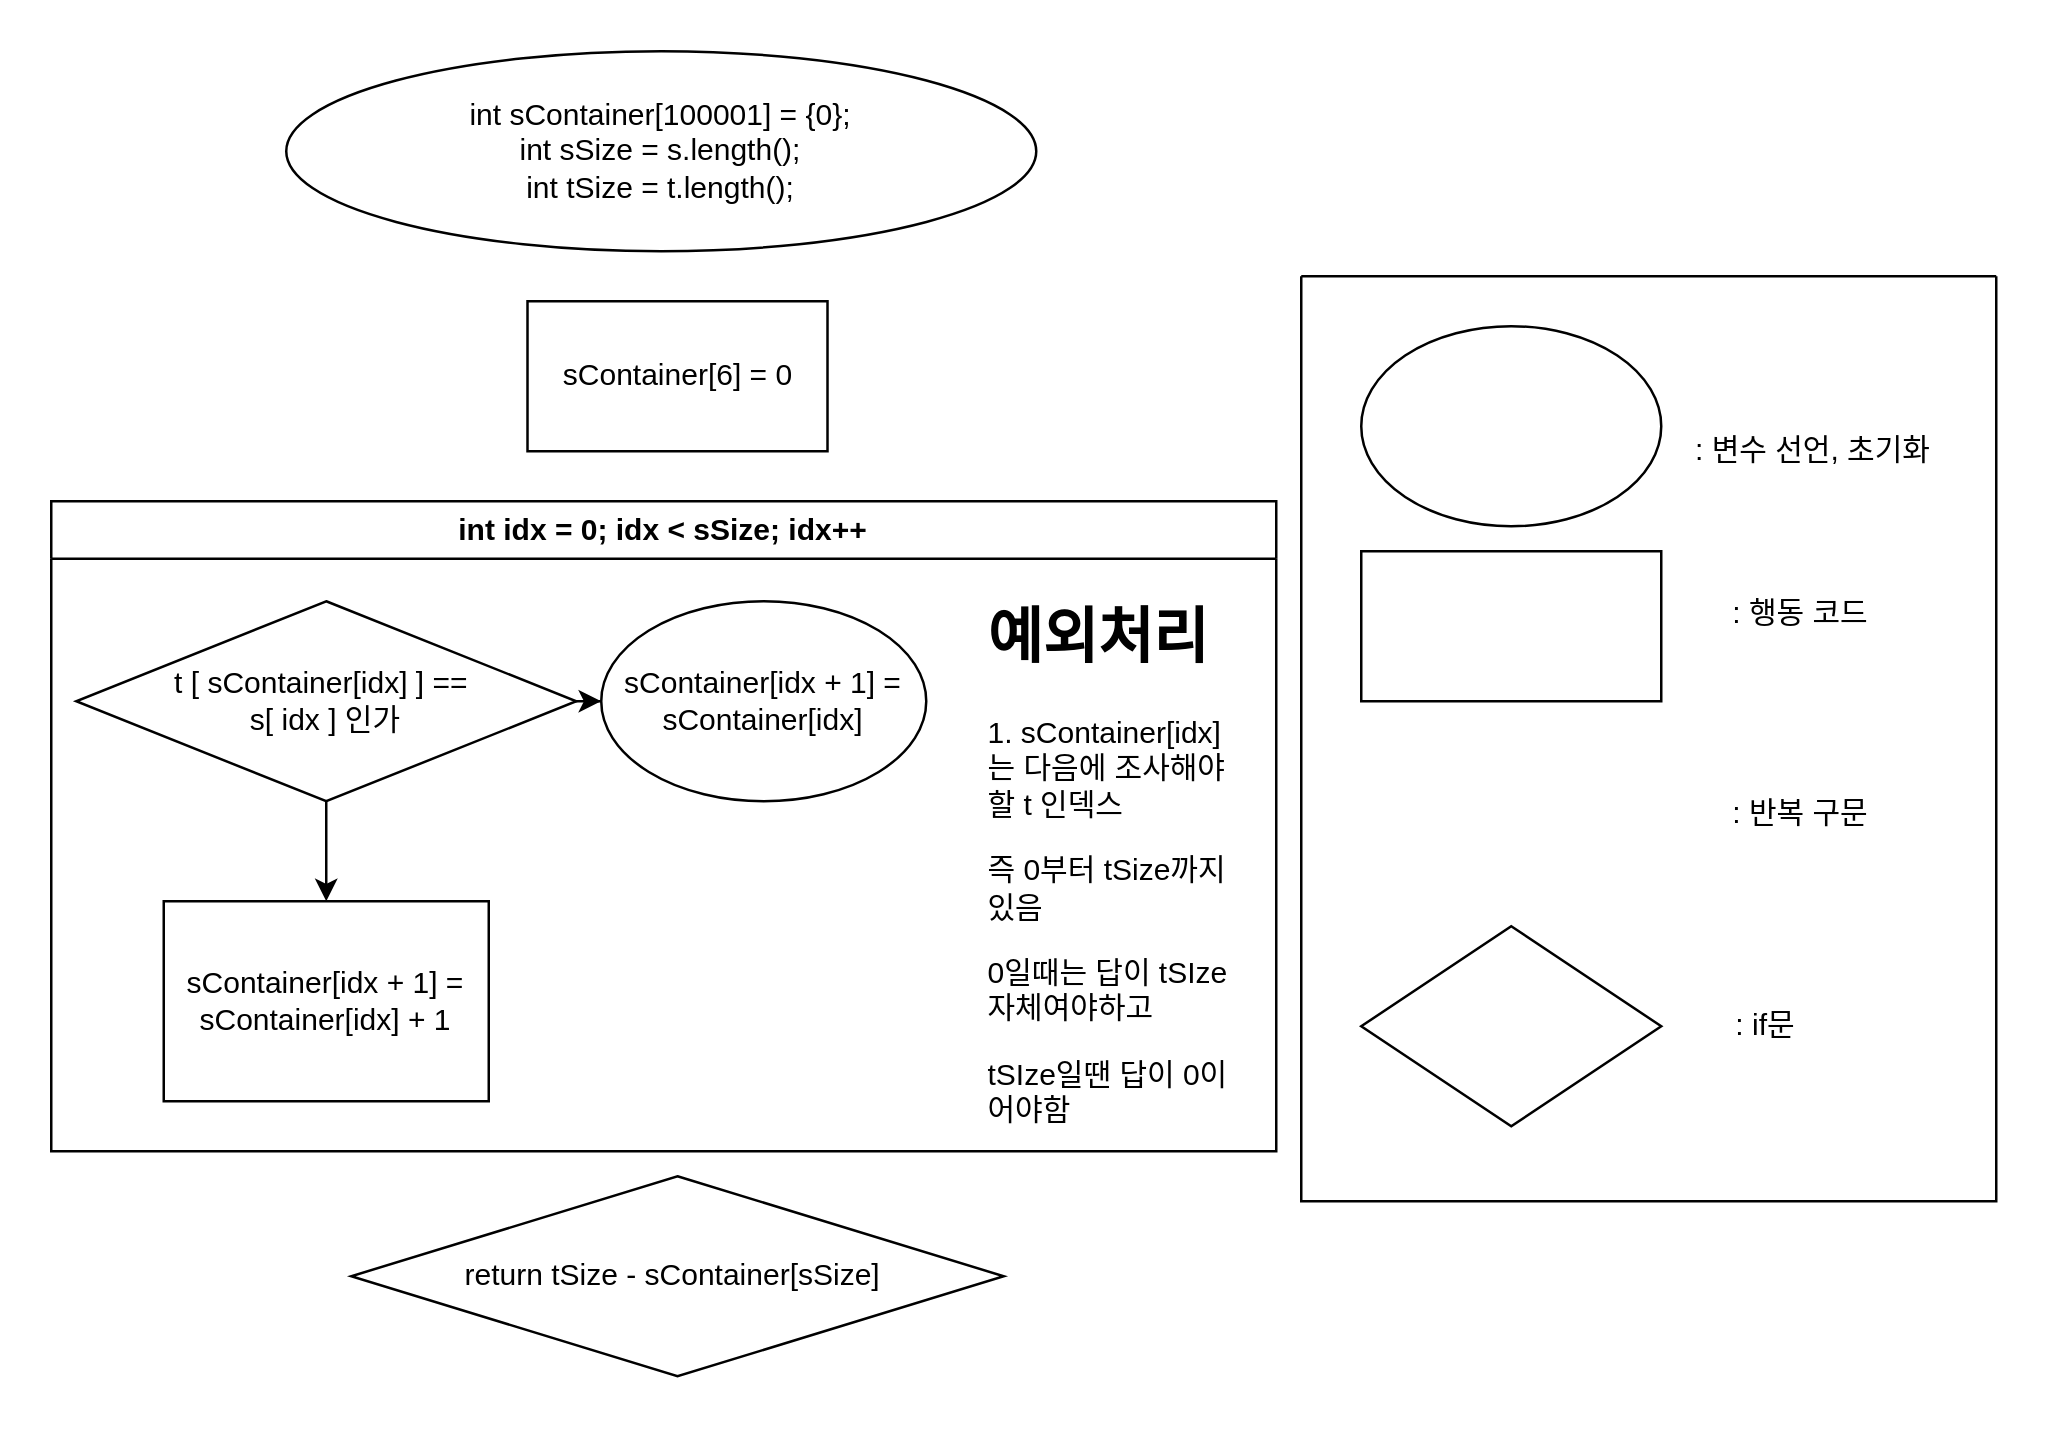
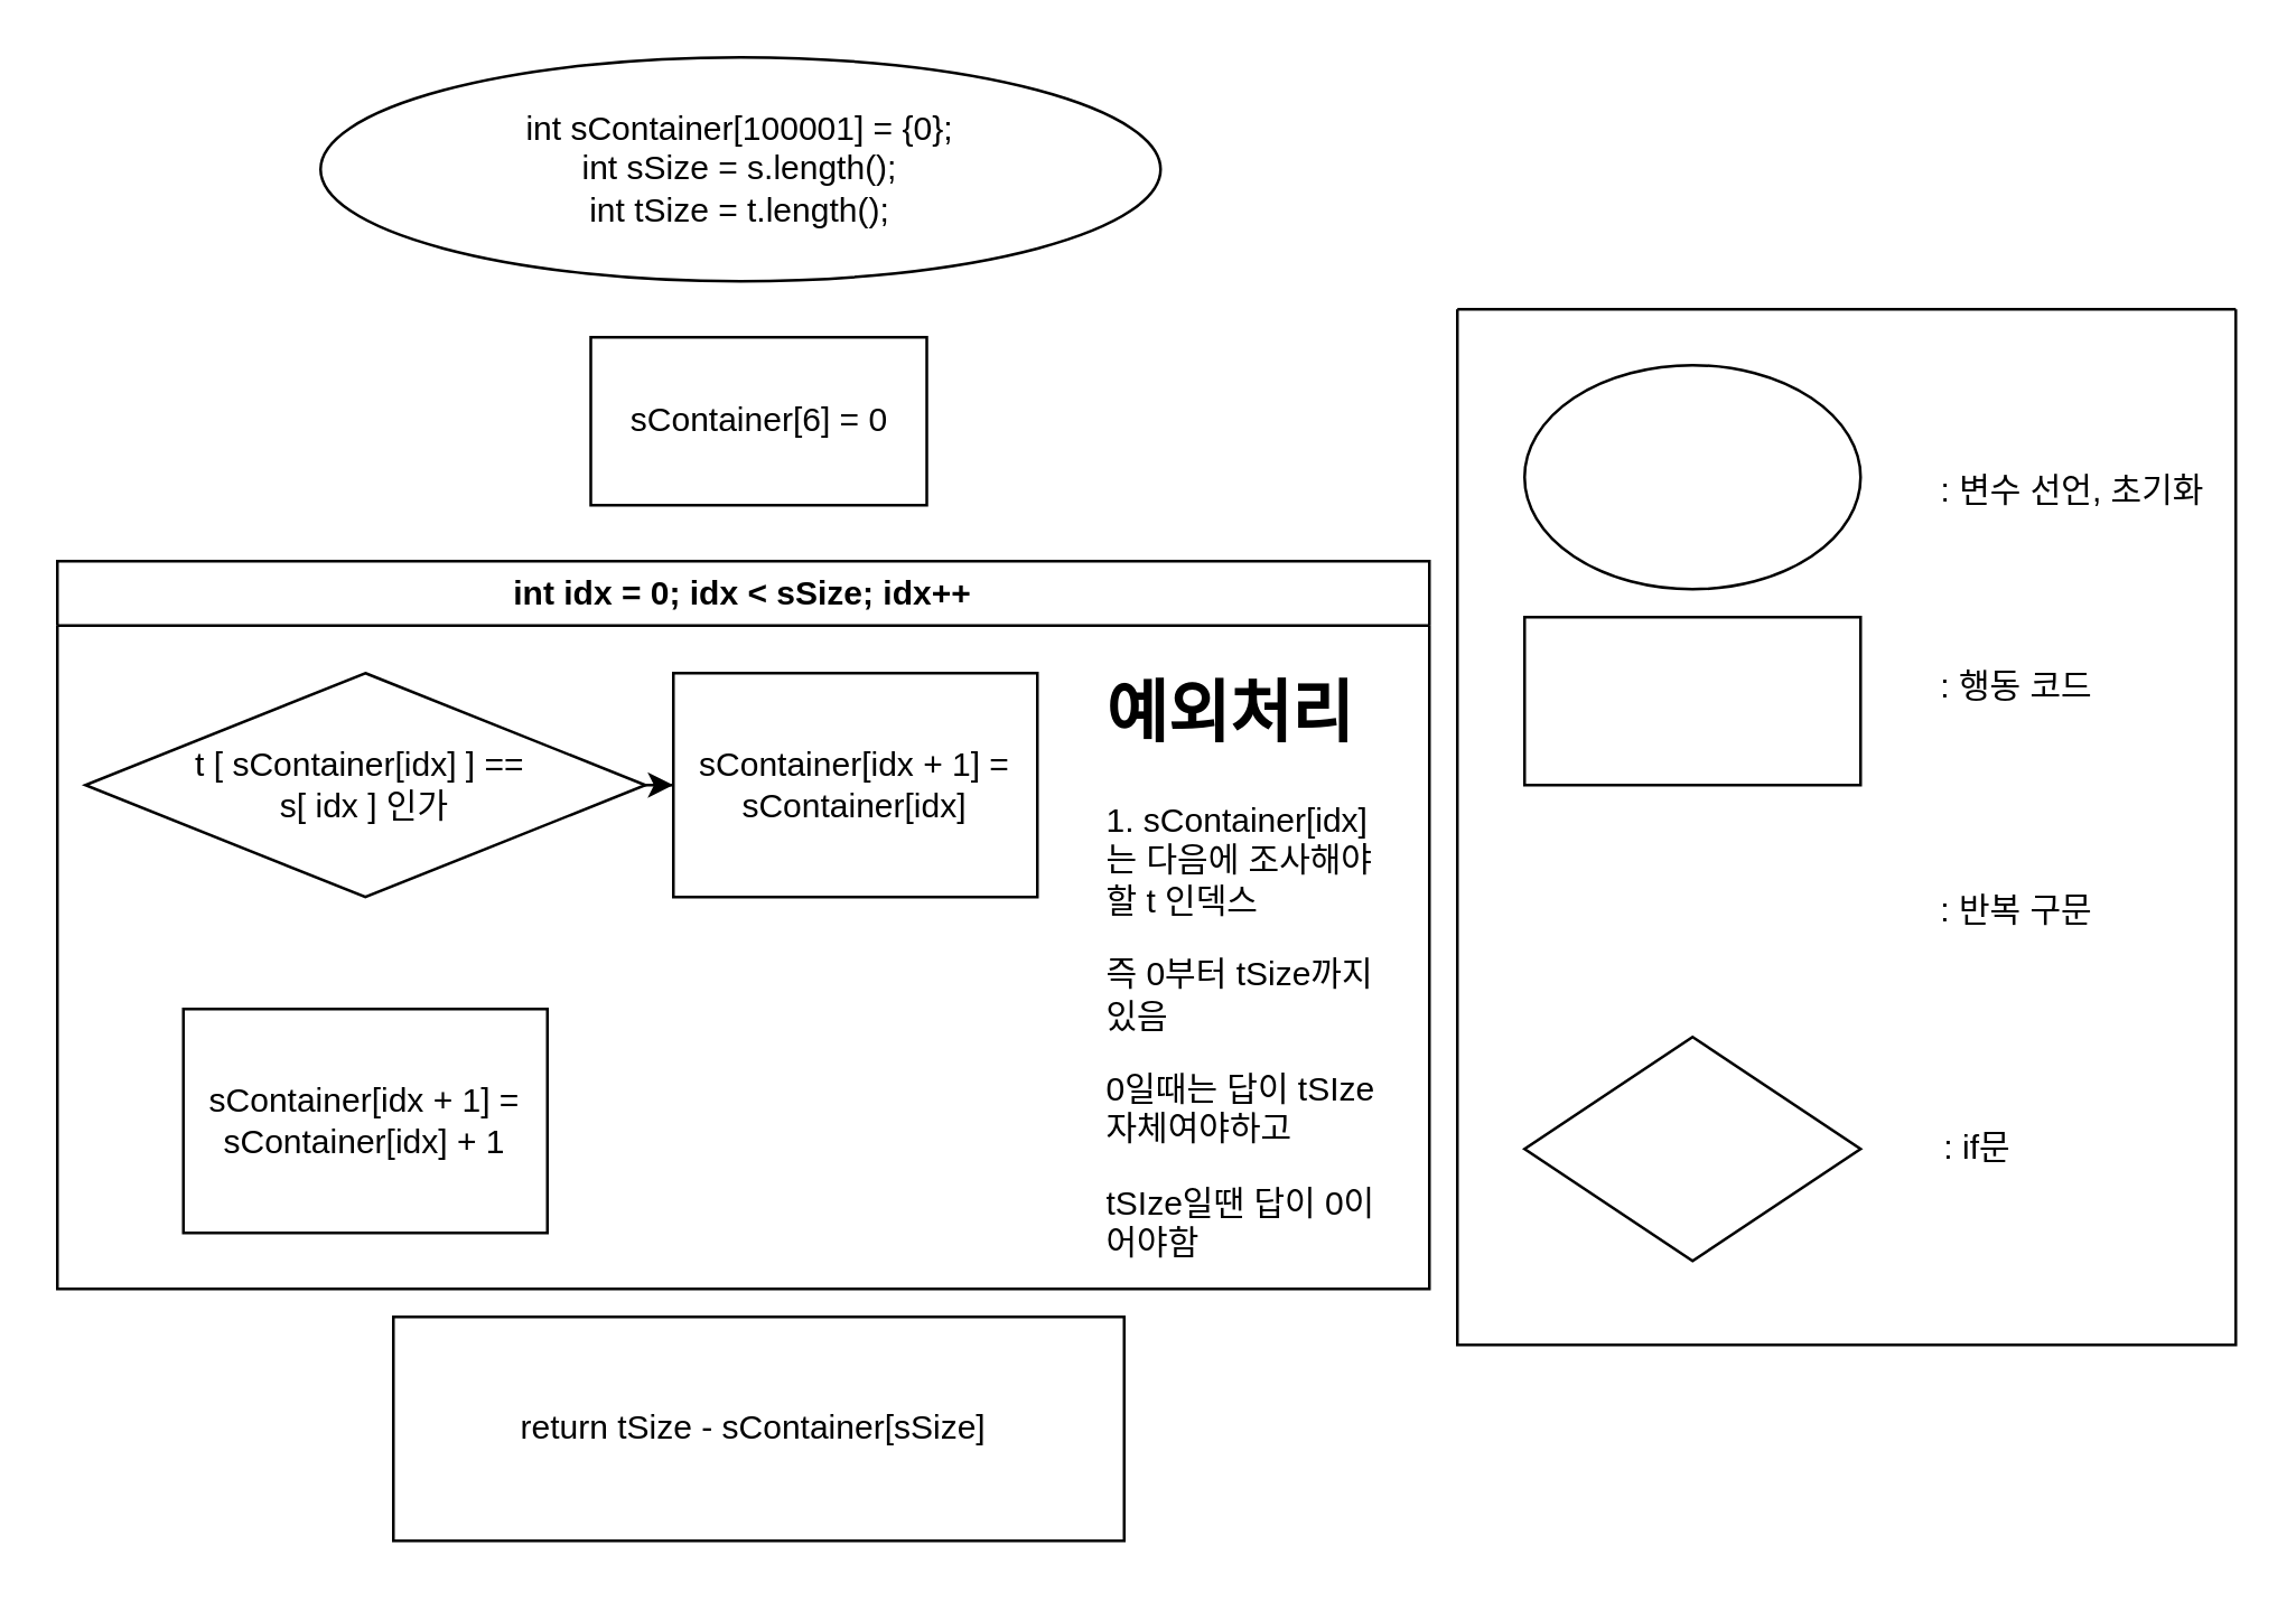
- <mxCell id="4" value=": 변수 선언, 초기화" style="text;html=1;align=center;verticalAlign=middle;whiteSpace=wrap;rounded=0;" vertex="1" parent="2"><mxGeometry x="155" y="55" width="100" height="30" as="geometry" /></mxCell>
+ <mxCell id="4" value=": 변수 선언, 초기화" style="text;html=1;align=center;verticalAlign=middle;whiteSpace=wrap;rounded=0;" vertex="1" parent="2"><mxGeometry x="170" y="50" width="100" height="30" as="geometry" /></mxCell>
- <mxCell id="16" value="sContainer[idx + 1] = sContainer[idx]" style="ellipse;whiteSpace=wrap;html=1;" vertex="1" parent="11"><mxGeometry x="220" y="40" width="130" height="80" as="geometry" /></mxCell>
+ <mxCell id="16" value="sContainer[idx + 1] = sContainer[idx]" style="whiteSpace=wrap;html=1;rounded=0;" vertex="1" parent="11"><mxGeometry x="220" y="40" width="130" height="80" as="geometry" /></mxCell>
- <mxCell id="12" value="" style="edgeStyle=orthogonalEdgeStyle;rounded=0;orthogonalLoop=1;jettySize=auto;html=1;" edge="1" parent="11" source="14" target="15"><mxGeometry relative="1" as="geometry" /></mxCell>
- <mxCell id="18" value="return tSize - sContainer[sSize]&amp;nbsp;" style="rhombus;whiteSpace=wrap;html=1;" vertex="1" parent="1"><mxGeometry x="140" y="470" width="261" height="80" as="geometry" /></mxCell>
+ <mxCell id="18" value="return tSize - sContainer[sSize]&amp;nbsp;" style="whiteSpace=wrap;html=1;rounded=0;" vertex="1" parent="1"><mxGeometry x="140" y="470" width="261" height="80" as="geometry" /></mxCell>
